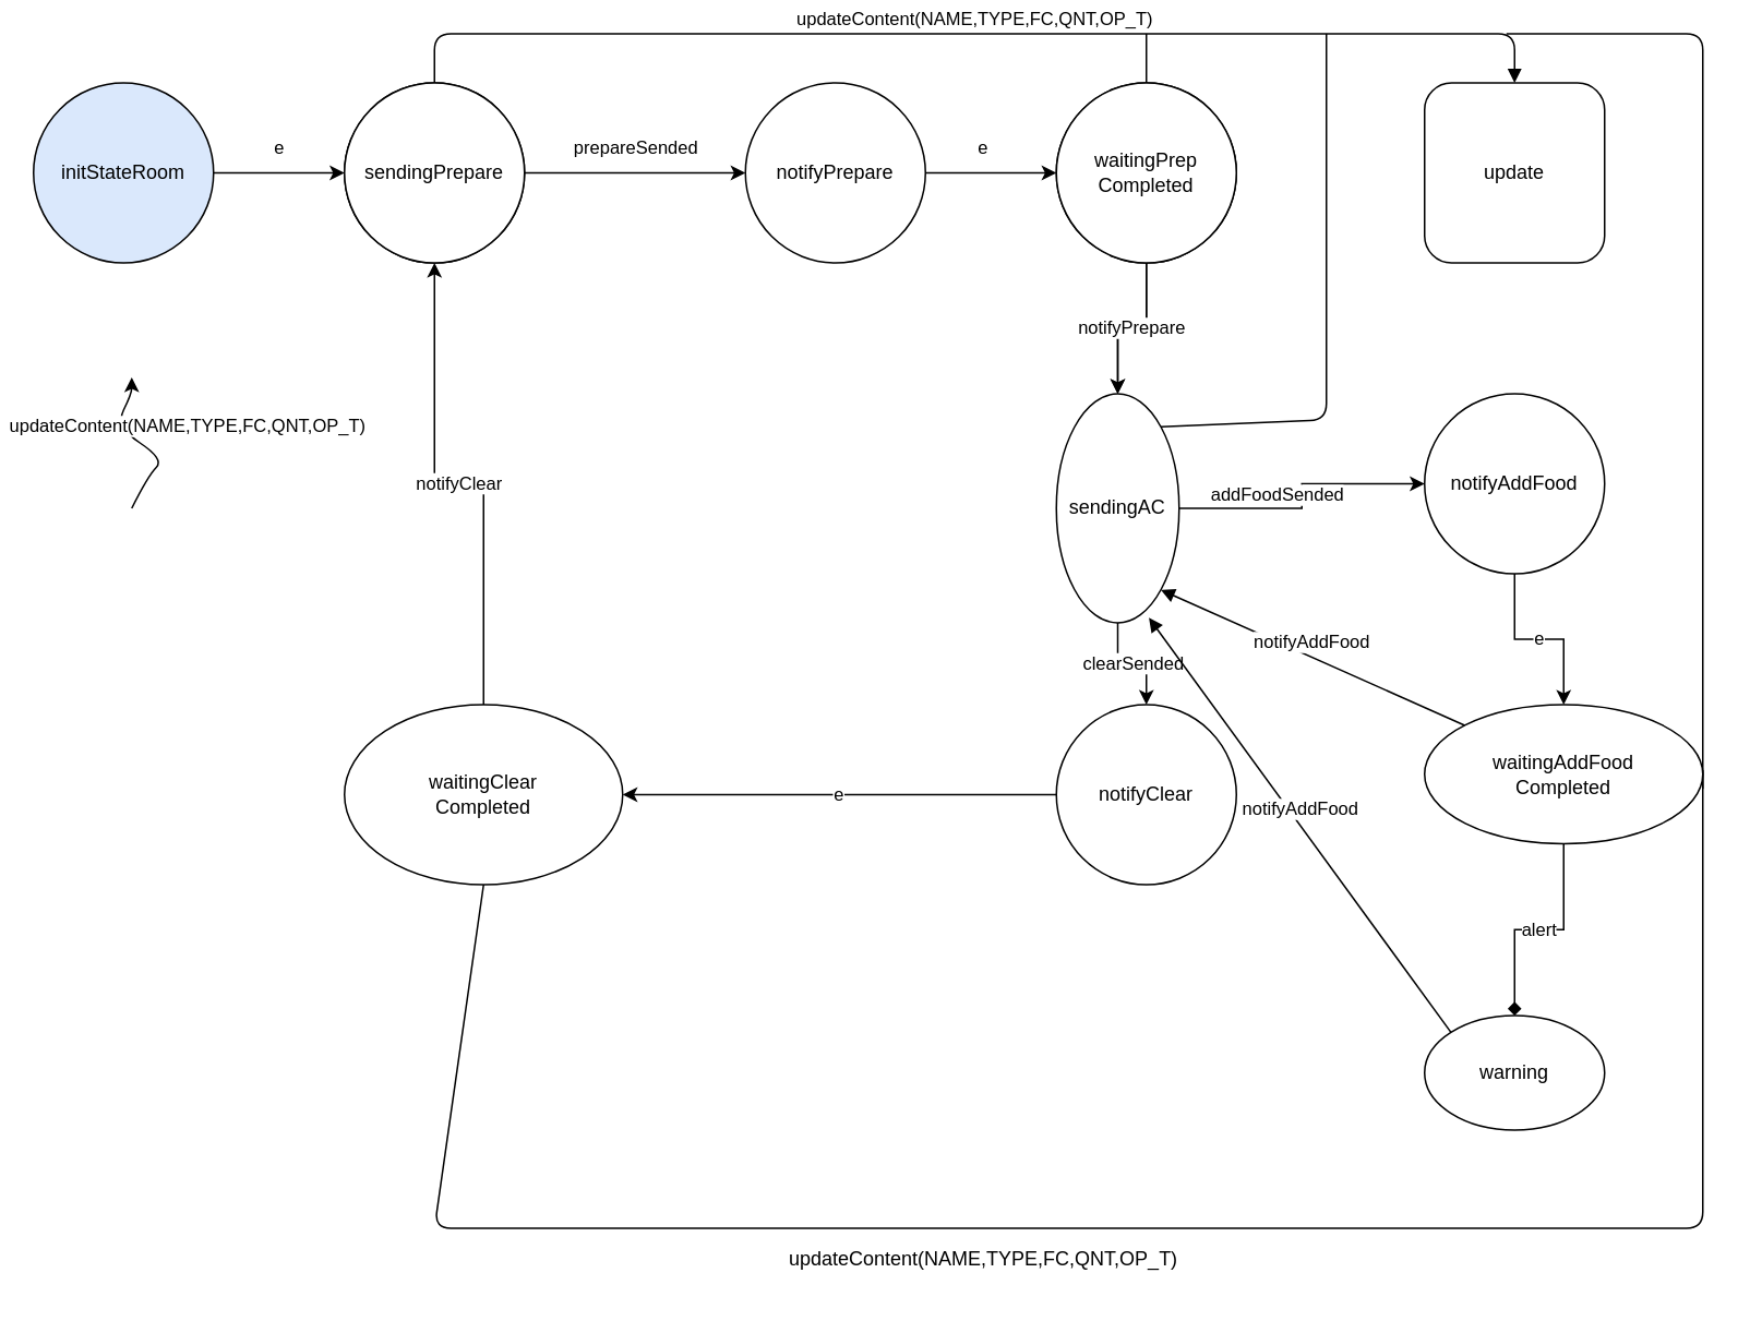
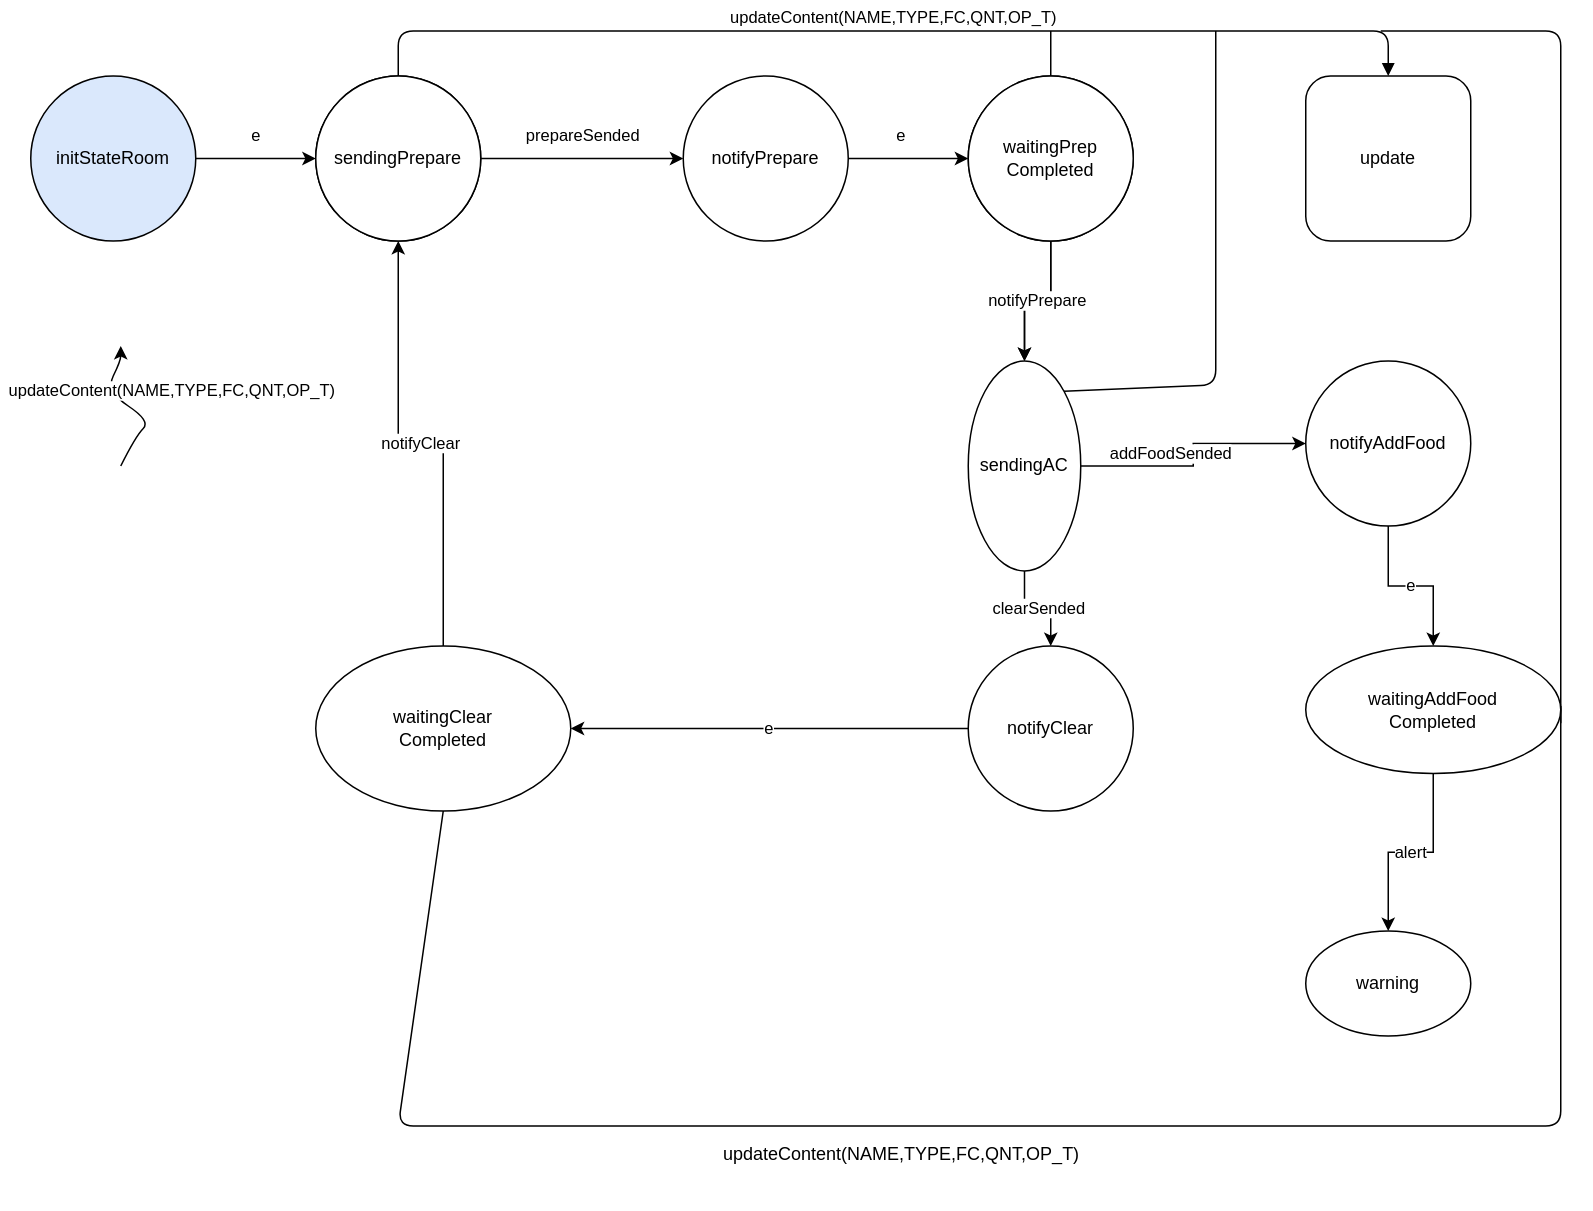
- <mxCell id="25" value="notifyAddFood" style="html=1;verticalAlign=bottom;endArrow=block;exitX=0;exitY=0;exitDx=0;exitDy=0;entryX=1;entryY=1;entryDx=0;entryDy=0;" edge="1" parent="1" source="21" target="13"><mxGeometry width="80" relative="1" as="geometry"><mxPoint x="1025" y="420" as="sourcePoint" /><mxPoint x="1105" y="420" as="targetPoint" /></mxGeometry></mxCell>
- <mxCell id="27" value="notifyAddFood" style="html=1;verticalAlign=bottom;endArrow=block;exitX=0;exitY=0;exitDx=0;exitDy=0;entryX=0.754;entryY=0.978;entryDx=0;entryDy=0;entryPerimeter=0;" edge="1" parent="1" source="22" target="13"><mxGeometry width="80" relative="1" as="geometry"><mxPoint x="896.109" y="456.109" as="sourcePoint" /><mxPoint x="740" y="330" as="targetPoint" /></mxGeometry></mxCell>
- <mxCell id="20" value="alert" style="edgeStyle=orthogonalEdgeStyle;rounded=0;orthogonalLoop=1;jettySize=auto;html=1;endArrow=diamond;" edge="1" parent="1" source="21" target="22"><mxGeometry relative="1" as="geometry" /></mxCell>
+ <mxCell id="20" value="alert" style="edgeStyle=orthogonalEdgeStyle;rounded=0;orthogonalLoop=1;jettySize=auto;html=1;" edge="1" parent="1" source="21" target="22"><mxGeometry relative="1" as="geometry" /></mxCell>
